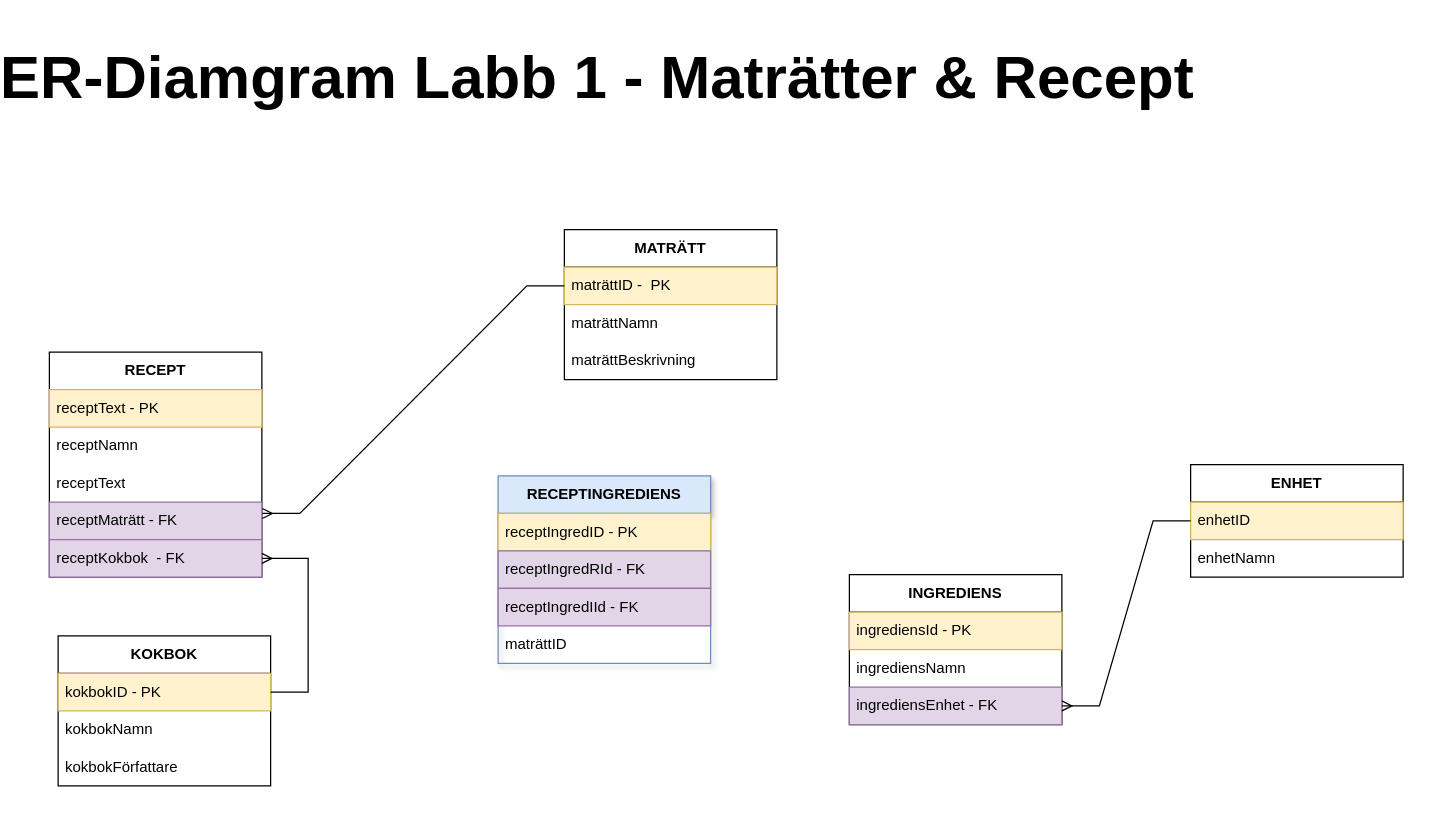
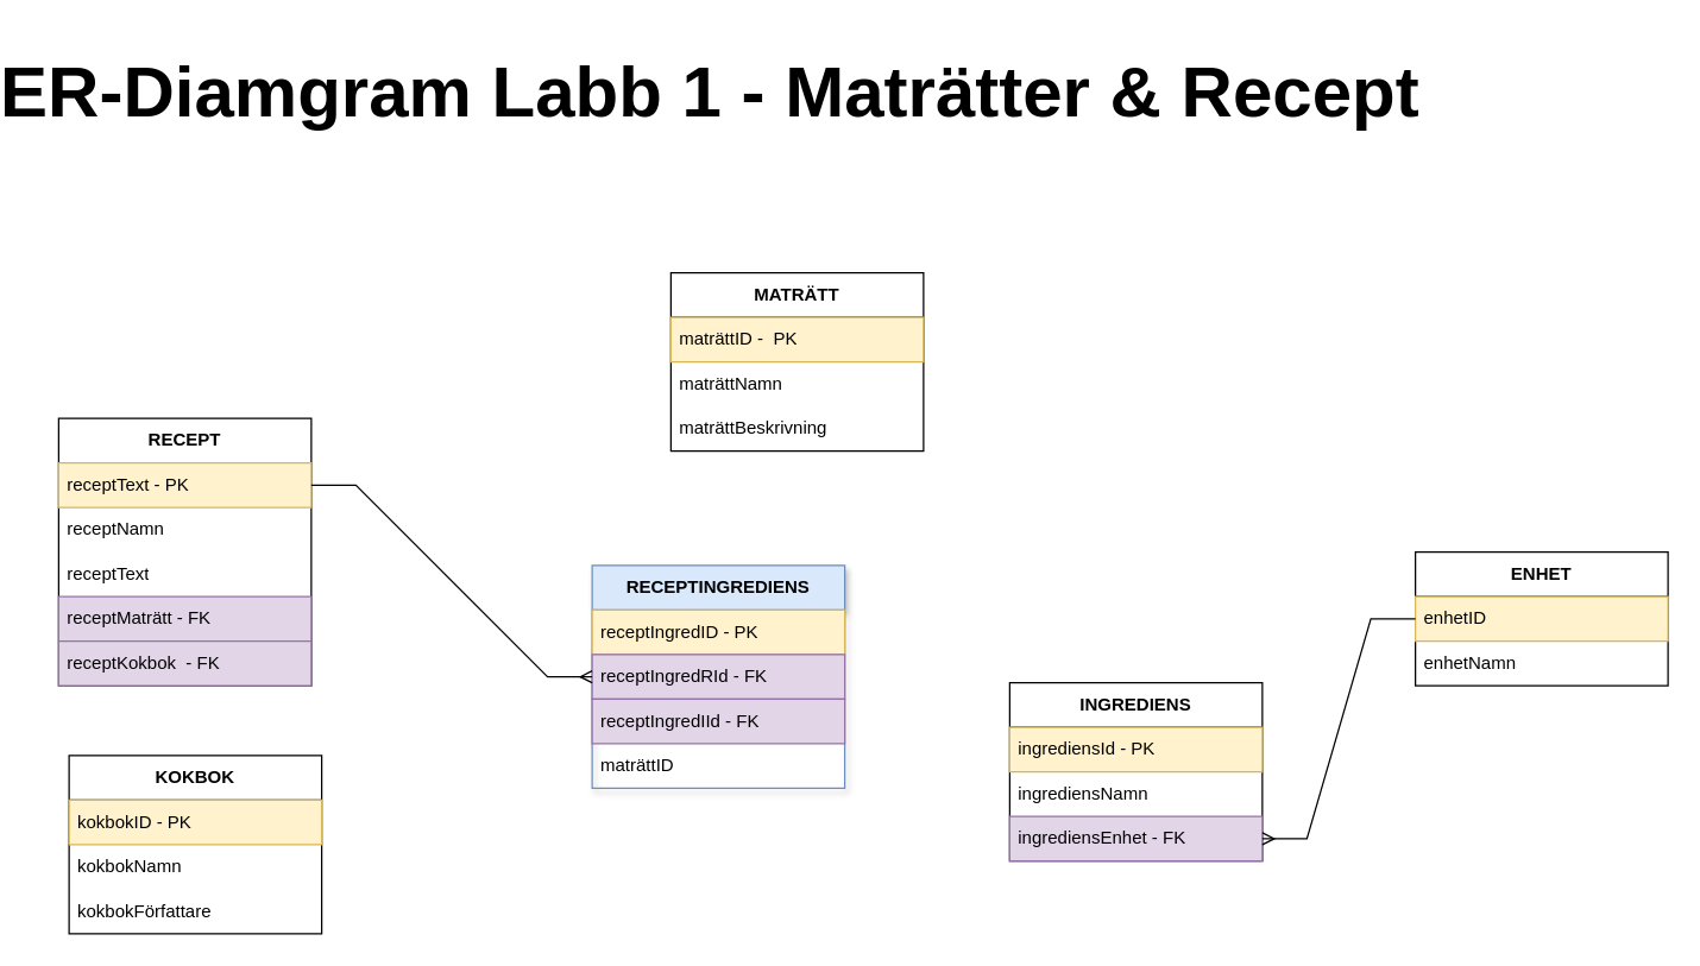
- <mxCell id="23" value="" style="edgeStyle=entityRelationEdgeStyle;fontSize=12;html=1;endArrow=ERmany;rounded=0;exitX=0;exitY=0.5;exitDx=0;exitDy=0;entryX=1.002;entryY=0.303;entryDx=0;entryDy=0;entryPerimeter=0;" parent="1" source="3" target="17" edge="1"><mxGeometry width="100" height="100" relative="1" as="geometry"><mxPoint x="250" y="381" as="sourcePoint" /><mxPoint x="350" y="281" as="targetPoint" /></mxGeometry></mxCell>
+ <mxCell id="31" value="" style="edgeStyle=entityRelationEdgeStyle;fontSize=12;html=1;endArrow=ERmany;rounded=0;entryX=0;entryY=0.5;entryDx=0;entryDy=0;" parent="1" source="14" target="27" edge="1"><mxGeometry width="100" height="100" relative="1" as="geometry"><mxPoint x="180" y="398" as="sourcePoint" /><mxPoint x="280" y="298" as="targetPoint" /><Array as="points"><mxPoint x="364" y="471" /></Array></mxGeometry></mxCell>
- <mxCell id="30" value="" style="edgeStyle=entityRelationEdgeStyle;fontSize=12;html=1;endArrow=ERmany;rounded=0;entryX=1;entryY=0.5;entryDx=0;entryDy=0;" parent="1" source="20" target="18" edge="1"><mxGeometry width="100" height="100" relative="1" as="geometry"><mxPoint x="214" y="516" as="sourcePoint" /><mxPoint x="314" y="416" as="targetPoint" /></mxGeometry></mxCell>
